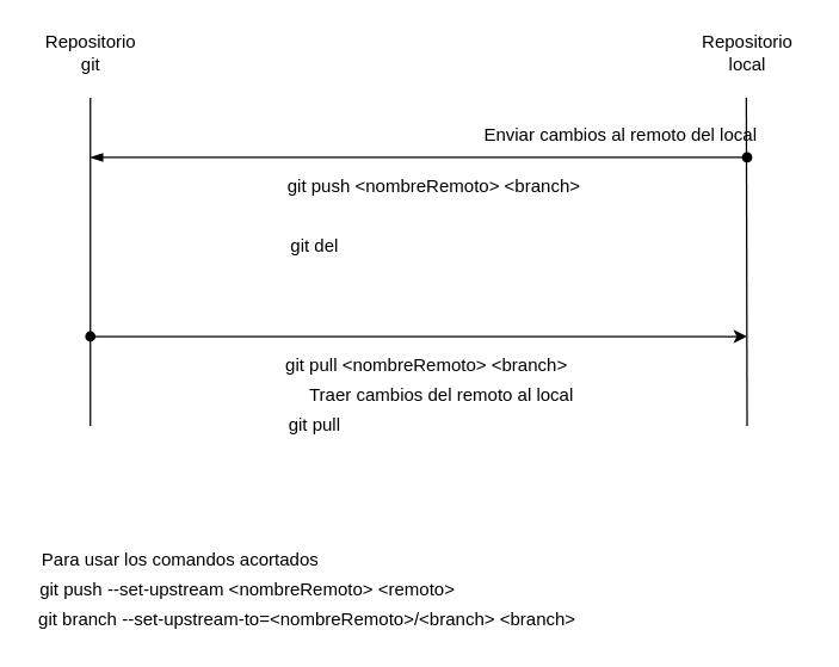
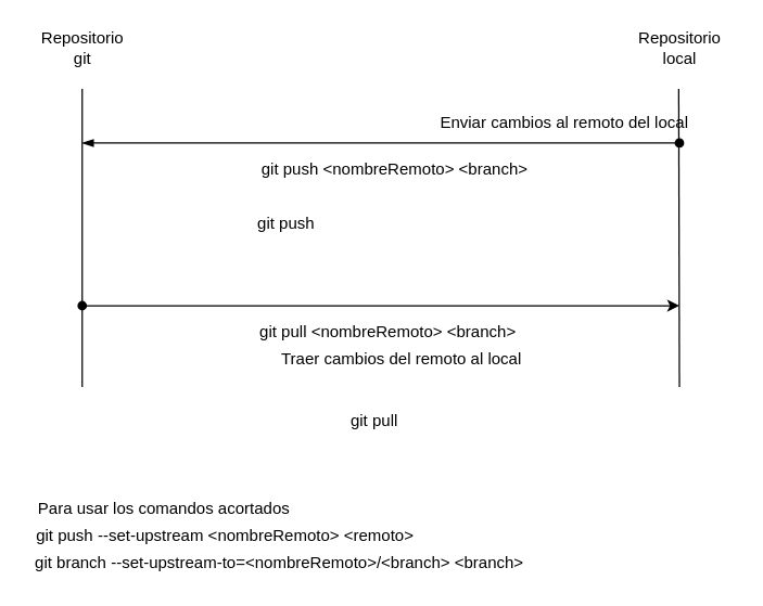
- <mxCell id="14" value="git del" style="text;html=1;align=center;verticalAlign=middle;resizable=0;points=[];autosize=1;" vertex="1" parent="1"><mxGeometry x="180" y="155" width="60" height="20" as="geometry" /></mxCell>
+ <mxCell id="14" value="git push" style="text;html=1;align=center;verticalAlign=middle;resizable=0;points=[];autosize=1;" vertex="1" parent="1"><mxGeometry x="180" y="155" width="60" height="20" as="geometry" /></mxCell>
- <mxCell id="15" value="git pull" style="text;html=1;align=center;verticalAlign=middle;resizable=0;points=[];autosize=1;" vertex="1" parent="1"><mxGeometry x="185" y="275" width="50" height="20" as="geometry" /></mxCell>
+ <mxCell id="15" value="git pull" style="text;html=1;align=center;verticalAlign=middle;resizable=0;points=[];autosize=1;" vertex="1" parent="1"><mxGeometry x="250" y="300" width="50" height="20" as="geometry" /></mxCell>
